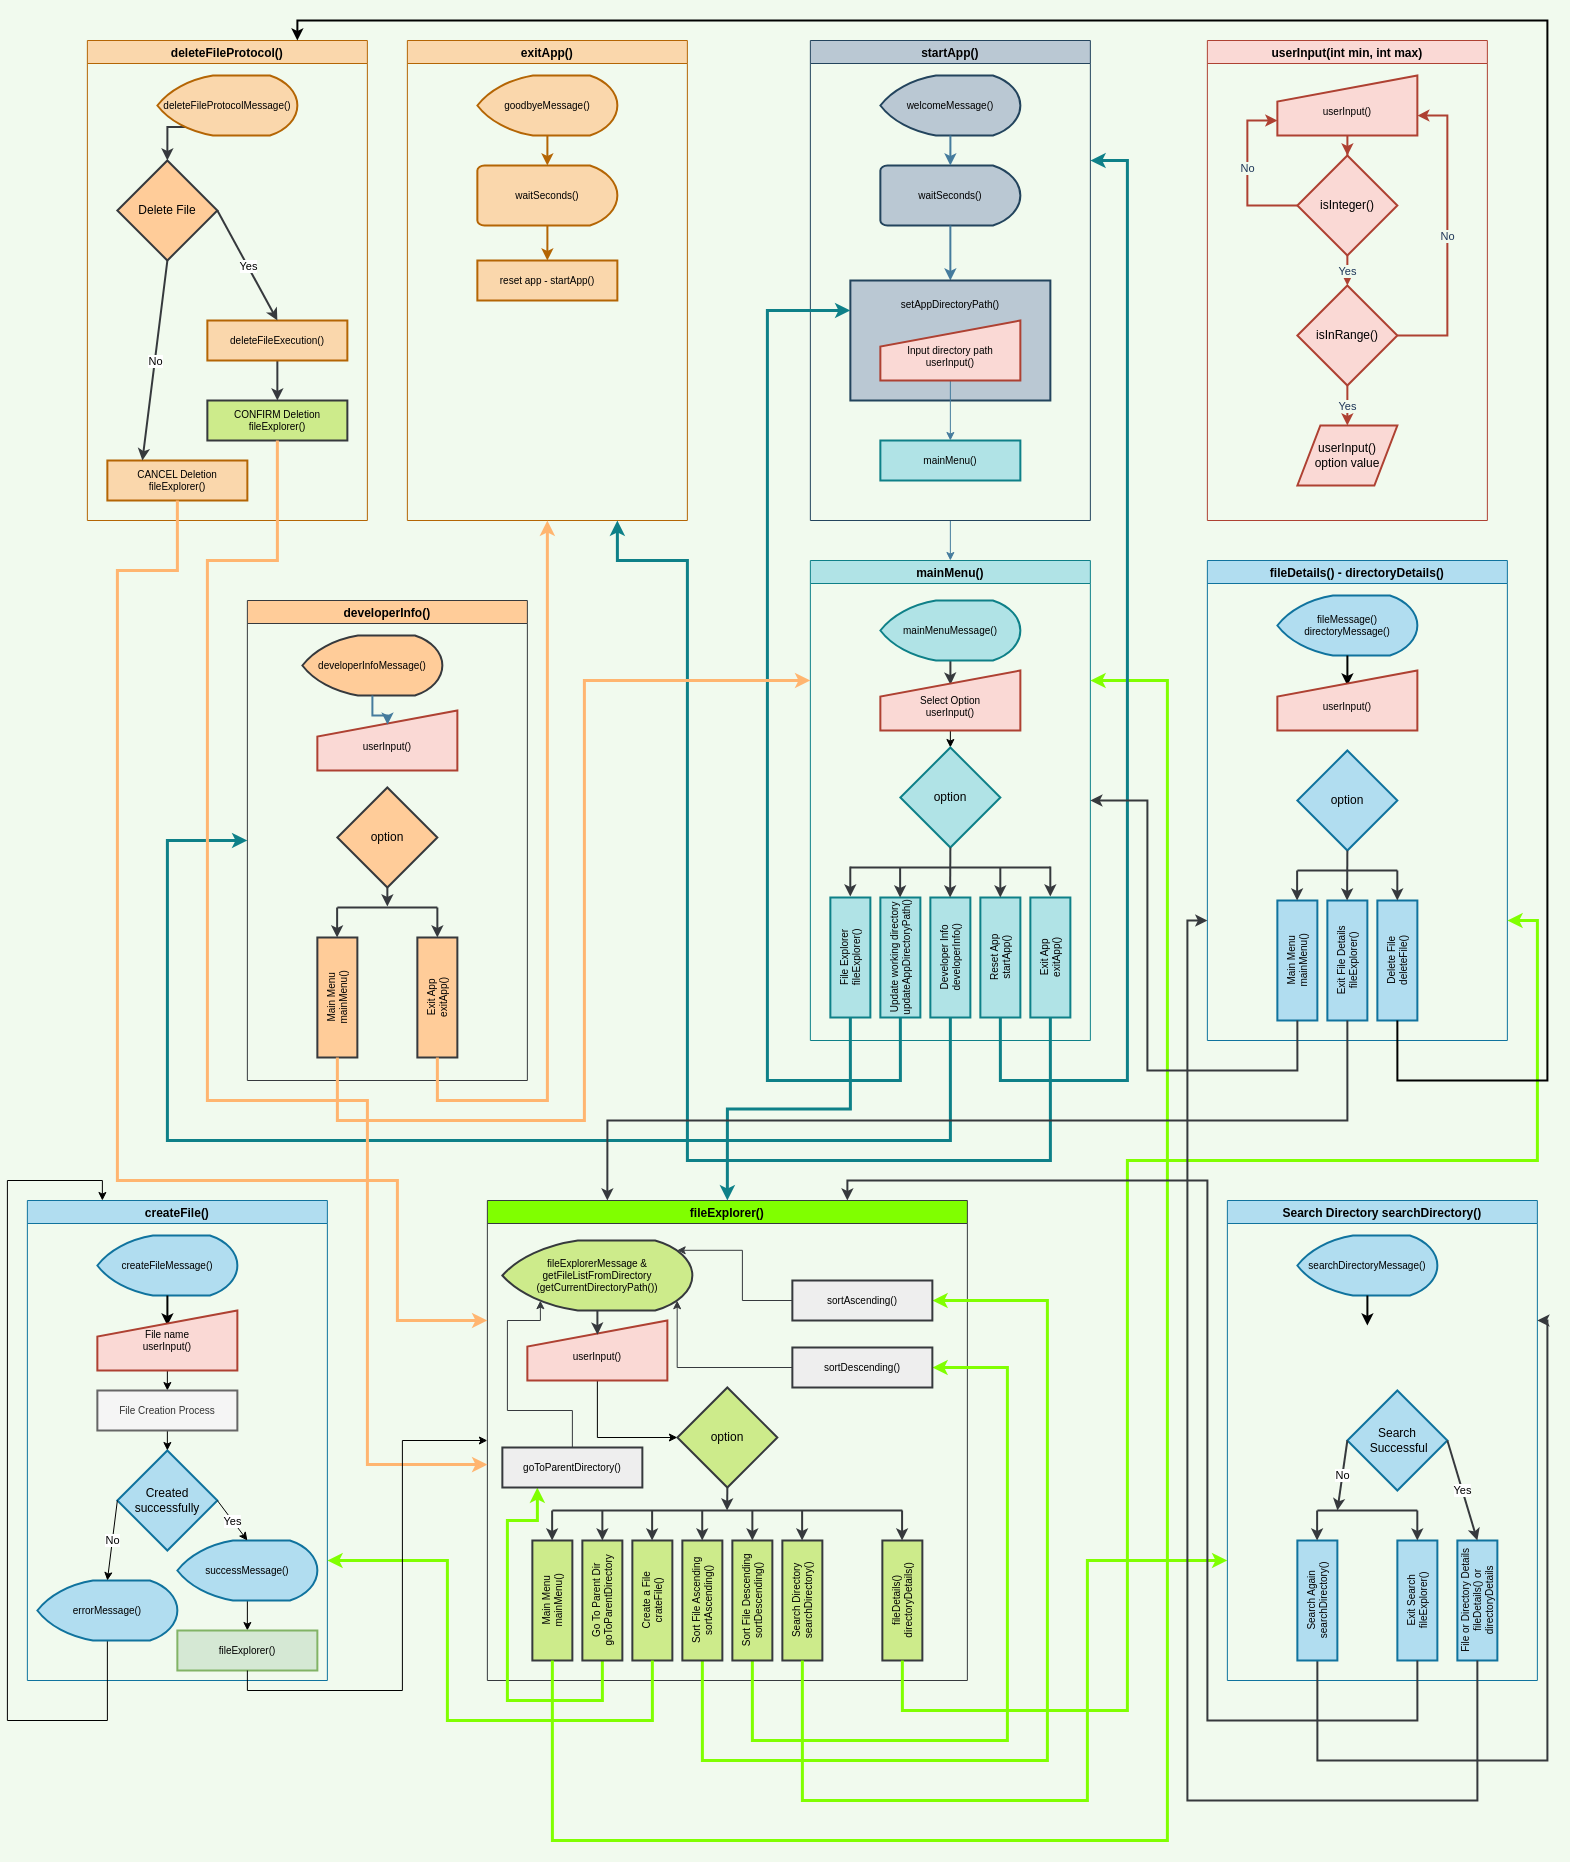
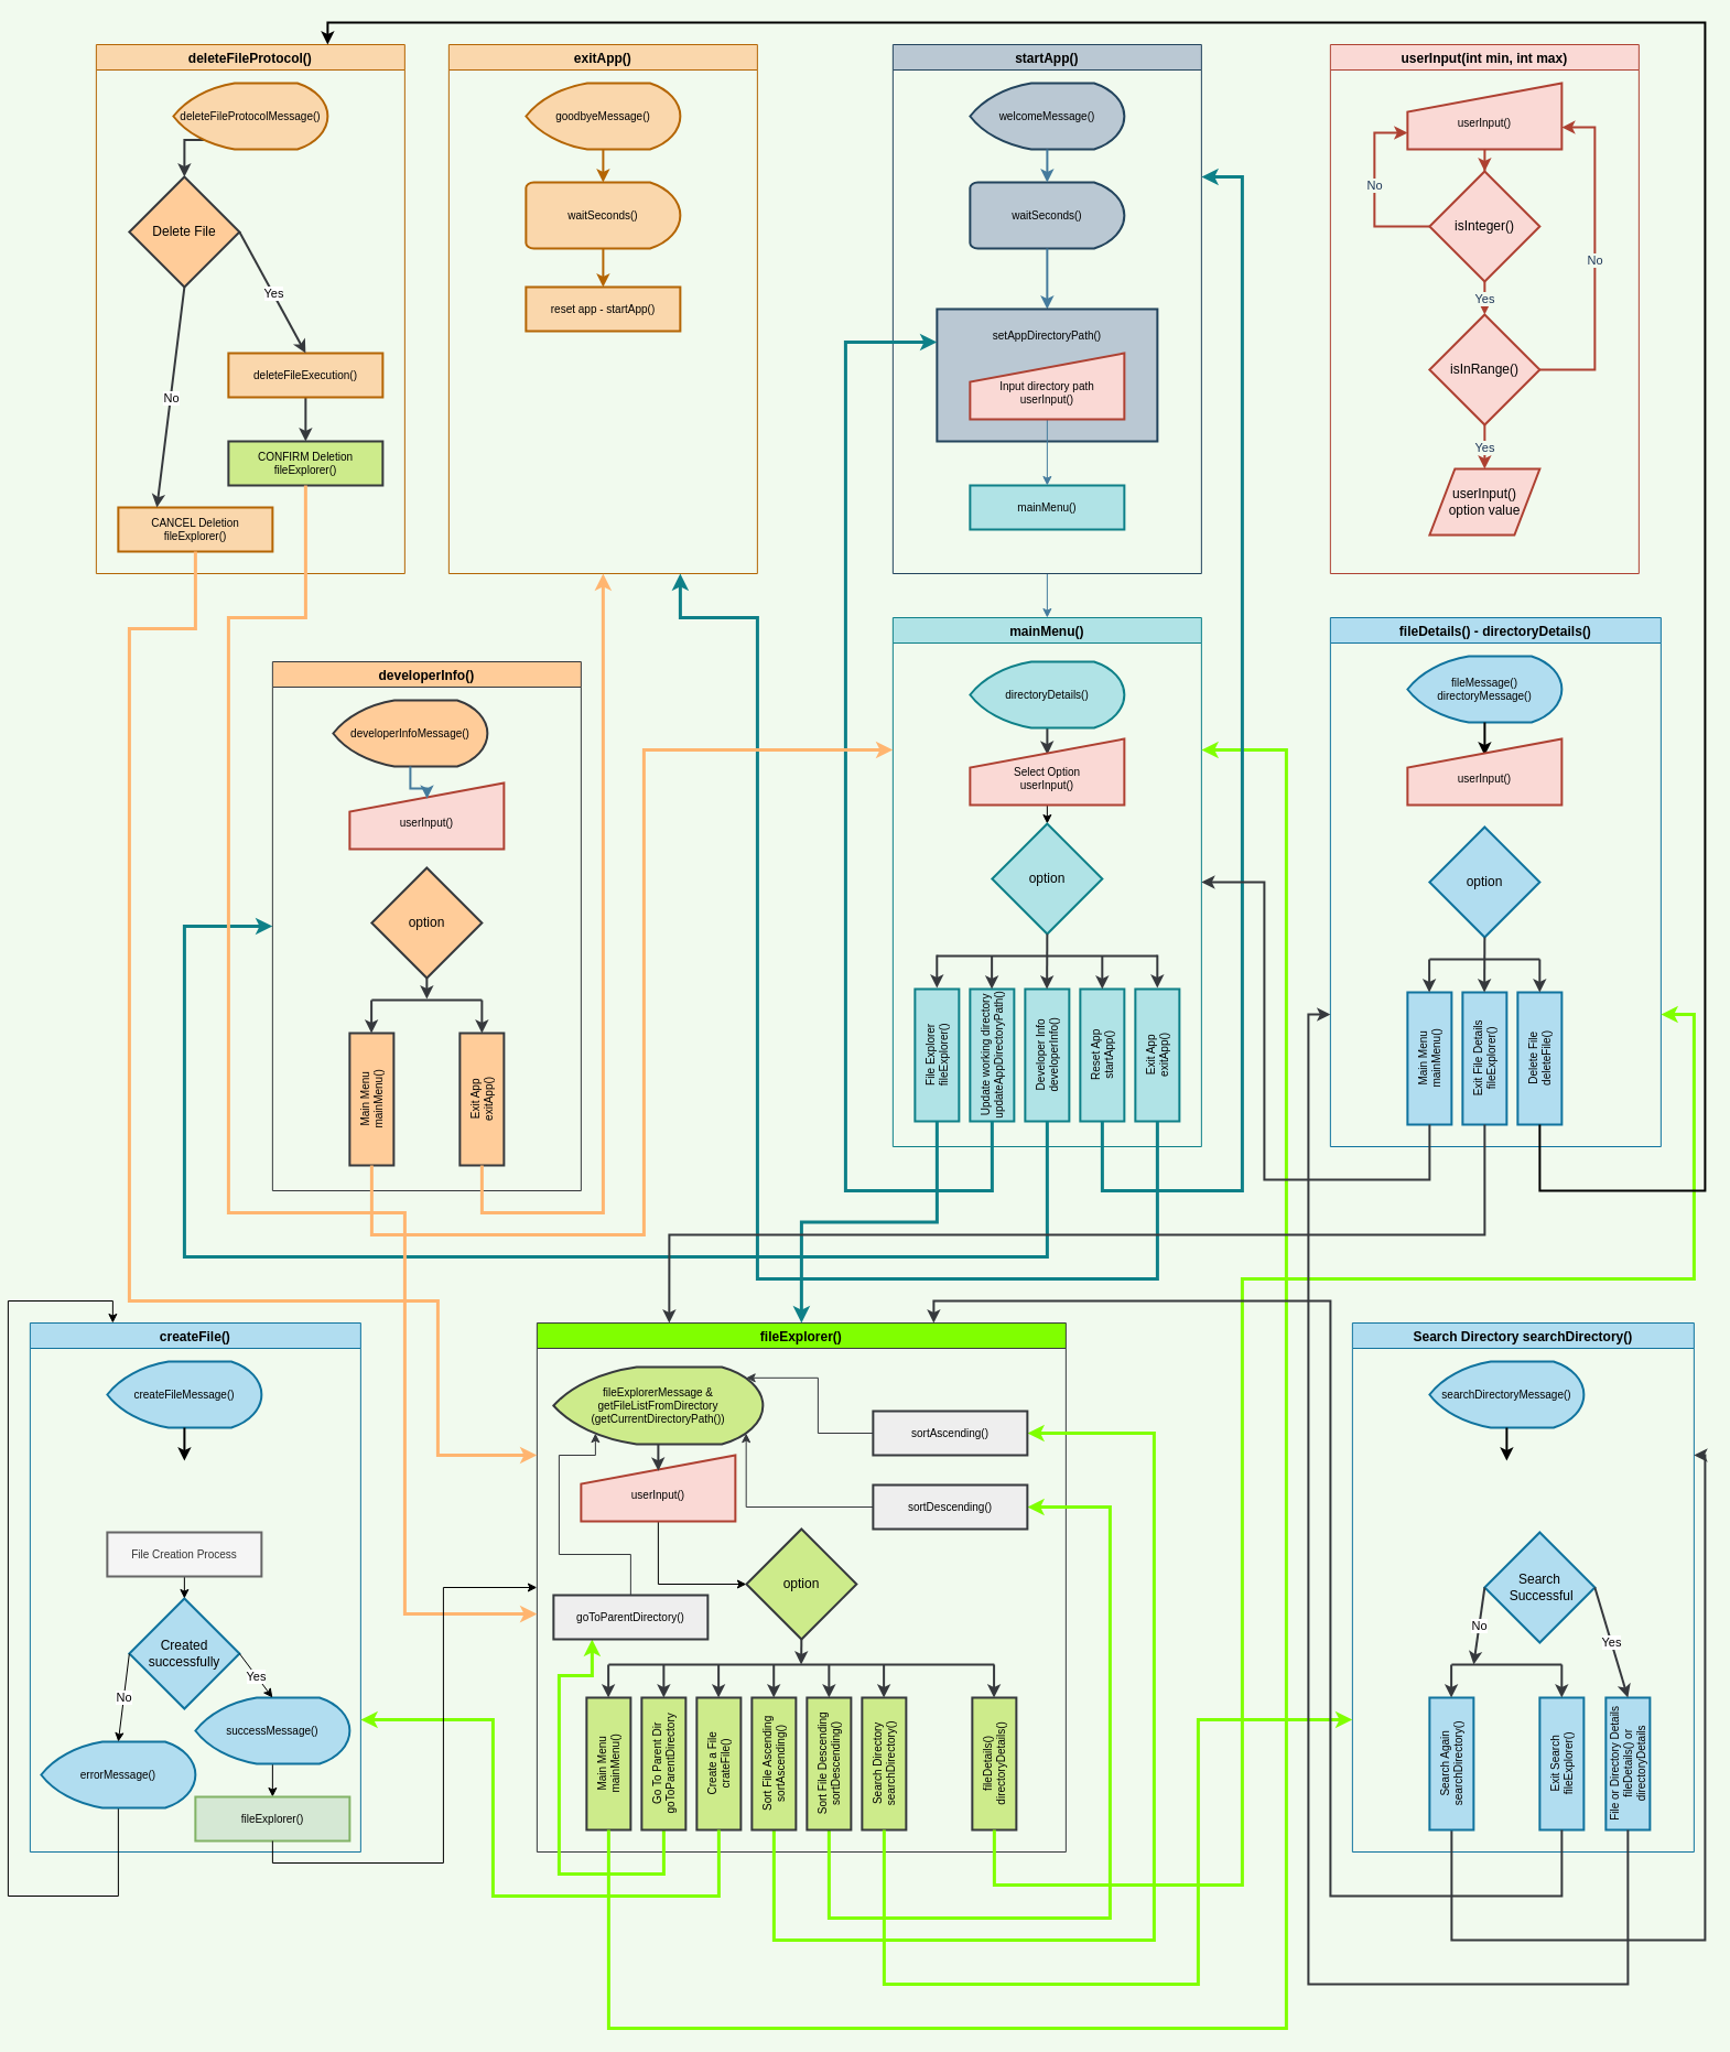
- <mxCell id="50" value="mainMenuMessage()" style="strokeWidth=2;html=1;shape=mxgraph.flowchart.display;whiteSpace=wrap;fontSize=10;fillColor=#b0e3e6;strokeColor=#0e8088;" parent="48" vertex="1"><mxGeometry x="70" y="40" width="140" height="60" as="geometry" /></mxCell>
+ <mxCell id="50" value="directoryDetails()" style="strokeWidth=2;html=1;shape=mxgraph.flowchart.display;whiteSpace=wrap;fontSize=10;fillColor=#b0e3e6;strokeColor=#0e8088;" parent="48" vertex="1"><mxGeometry x="70" y="40" width="140" height="60" as="geometry" /></mxCell>
- <mxCell id="108" value="File name&lt;br&gt;userInput()" style="html=1;strokeWidth=2;shape=manualInput;whiteSpace=wrap;size=26;arcSize=11;fontSize=10;fillColor=#fad9d5;strokeColor=#ae4132;" parent="104" vertex="1"><mxGeometry x="70" y="110" width="140" height="60" as="geometry" /></mxCell>
- <mxCell id="107" style="edgeStyle=orthogonalEdgeStyle;rounded=0;orthogonalLoop=1;jettySize=auto;html=1;exitX=0.5;exitY=1;exitDx=0;exitDy=0;entryX=0.5;entryY=0;entryDx=0;entryDy=0;" parent="104" source="108" target="111" edge="1"><mxGeometry relative="1" as="geometry" /></mxCell>
